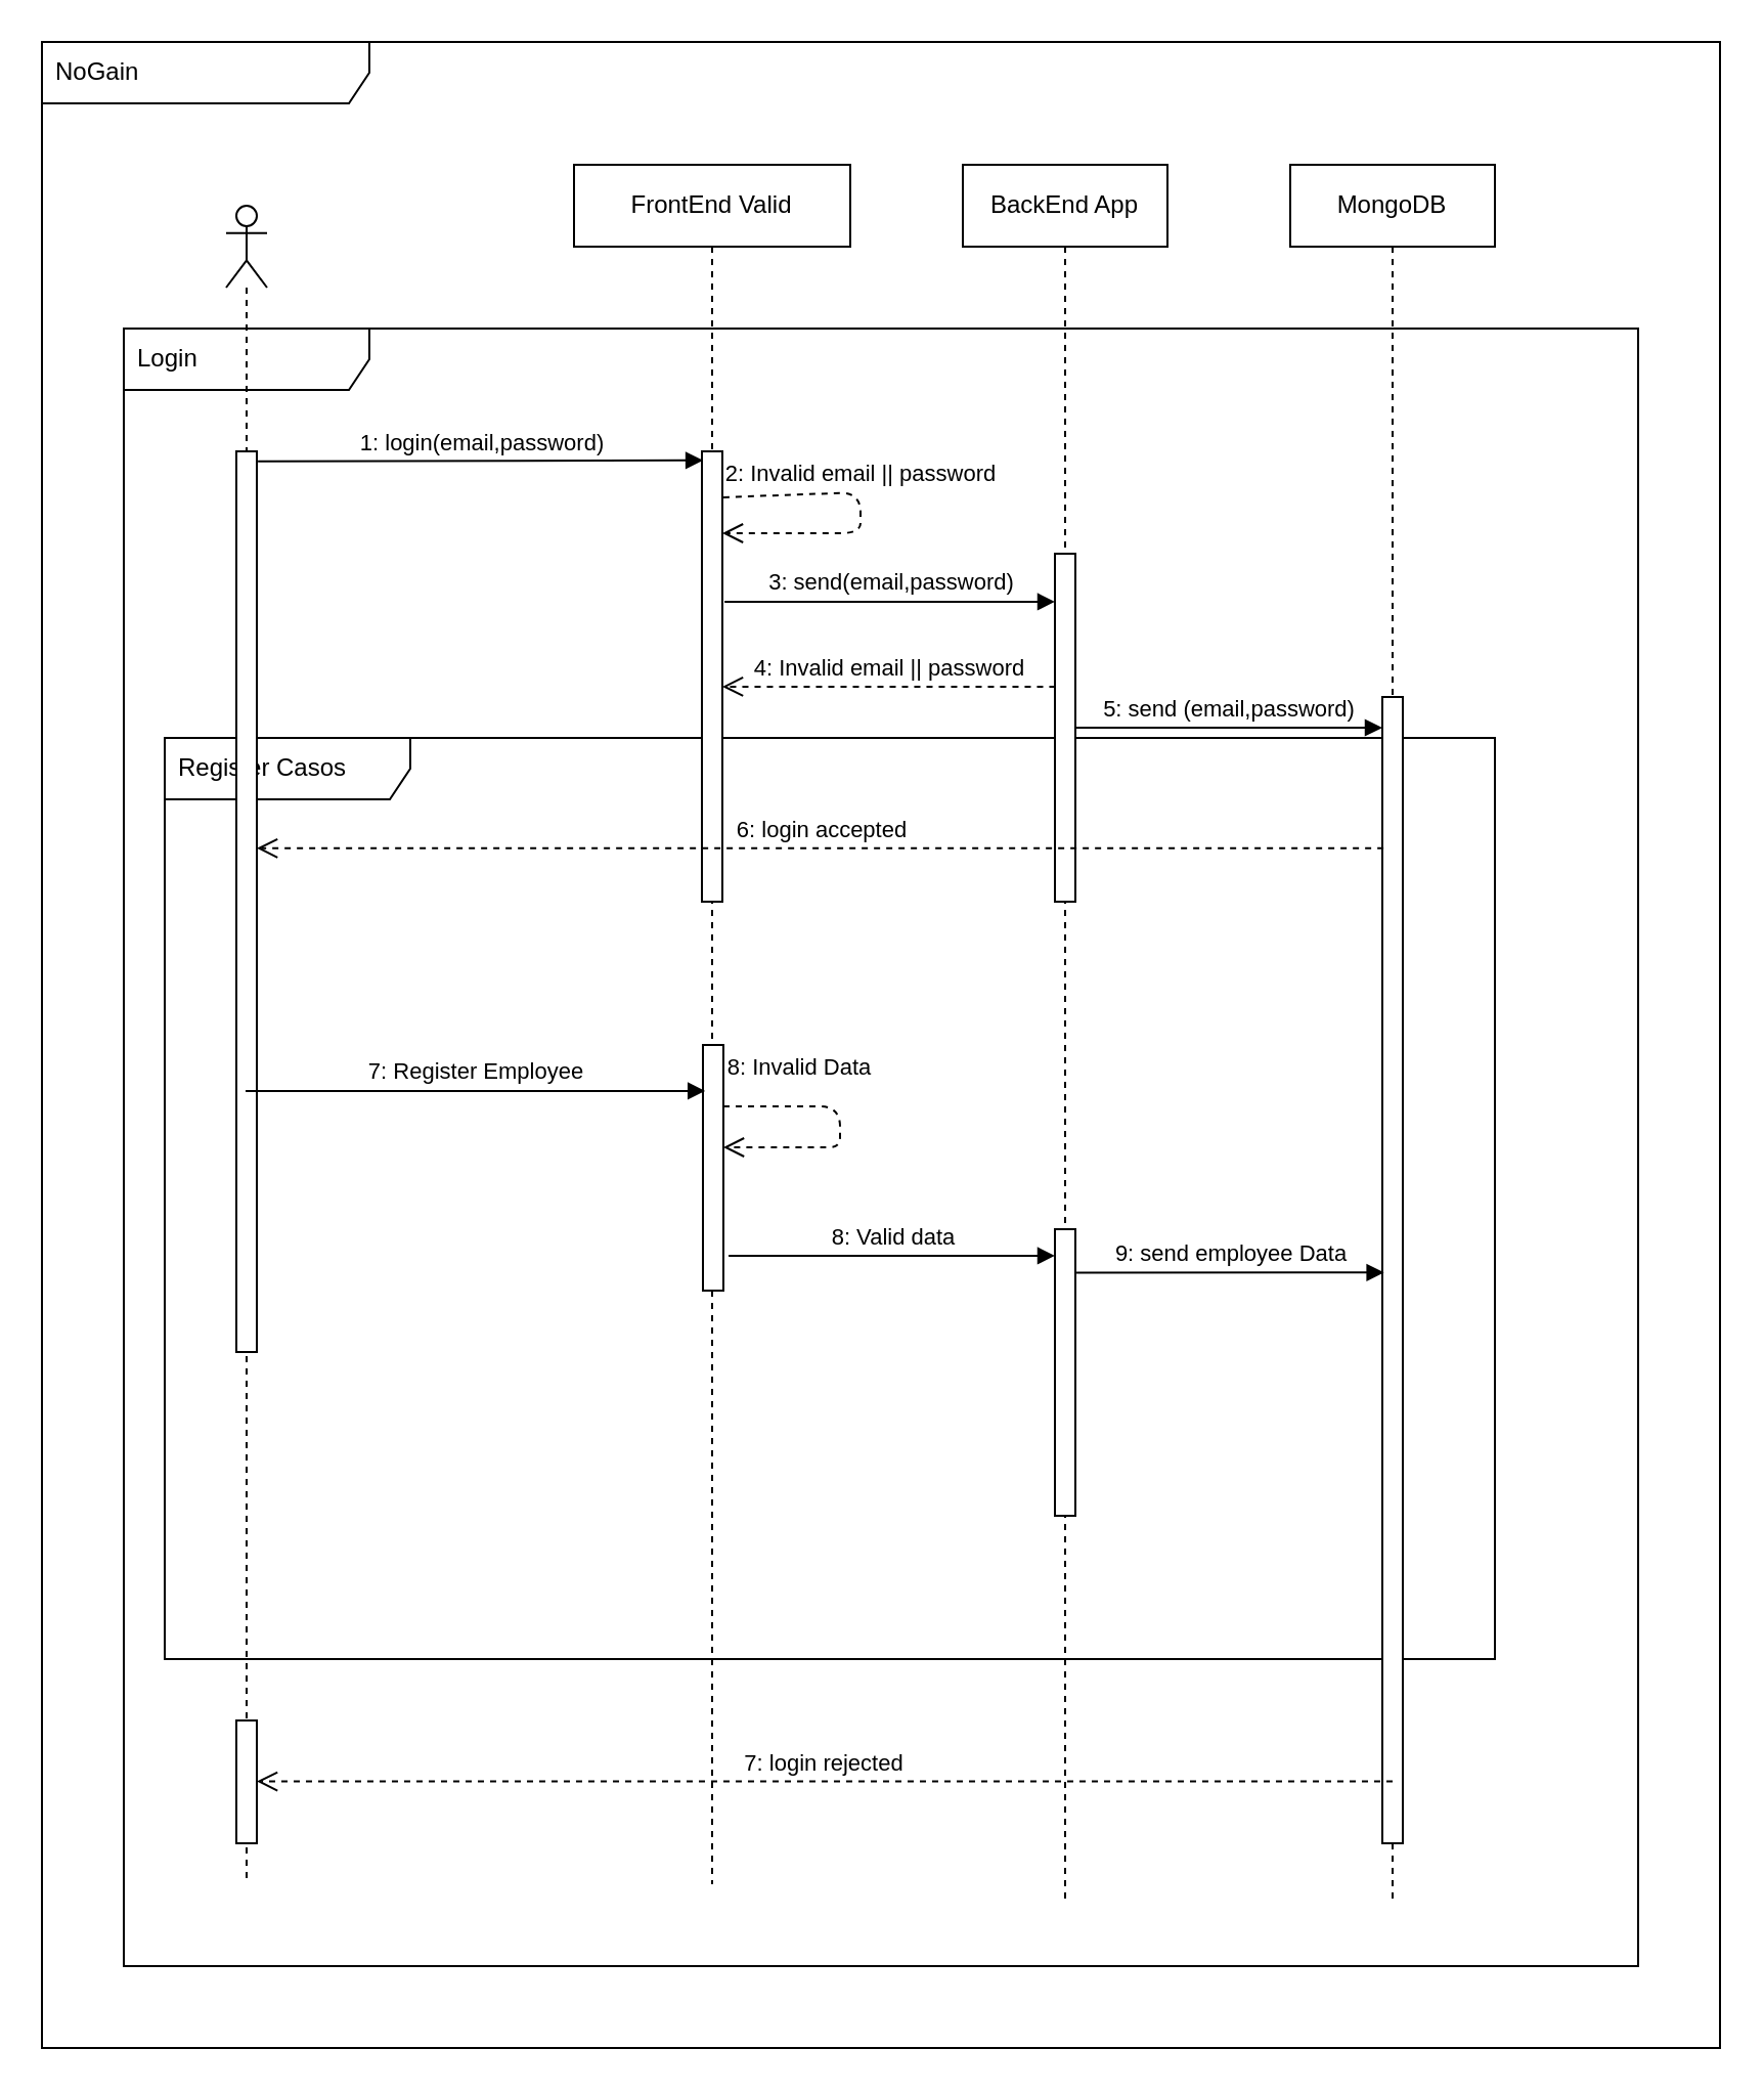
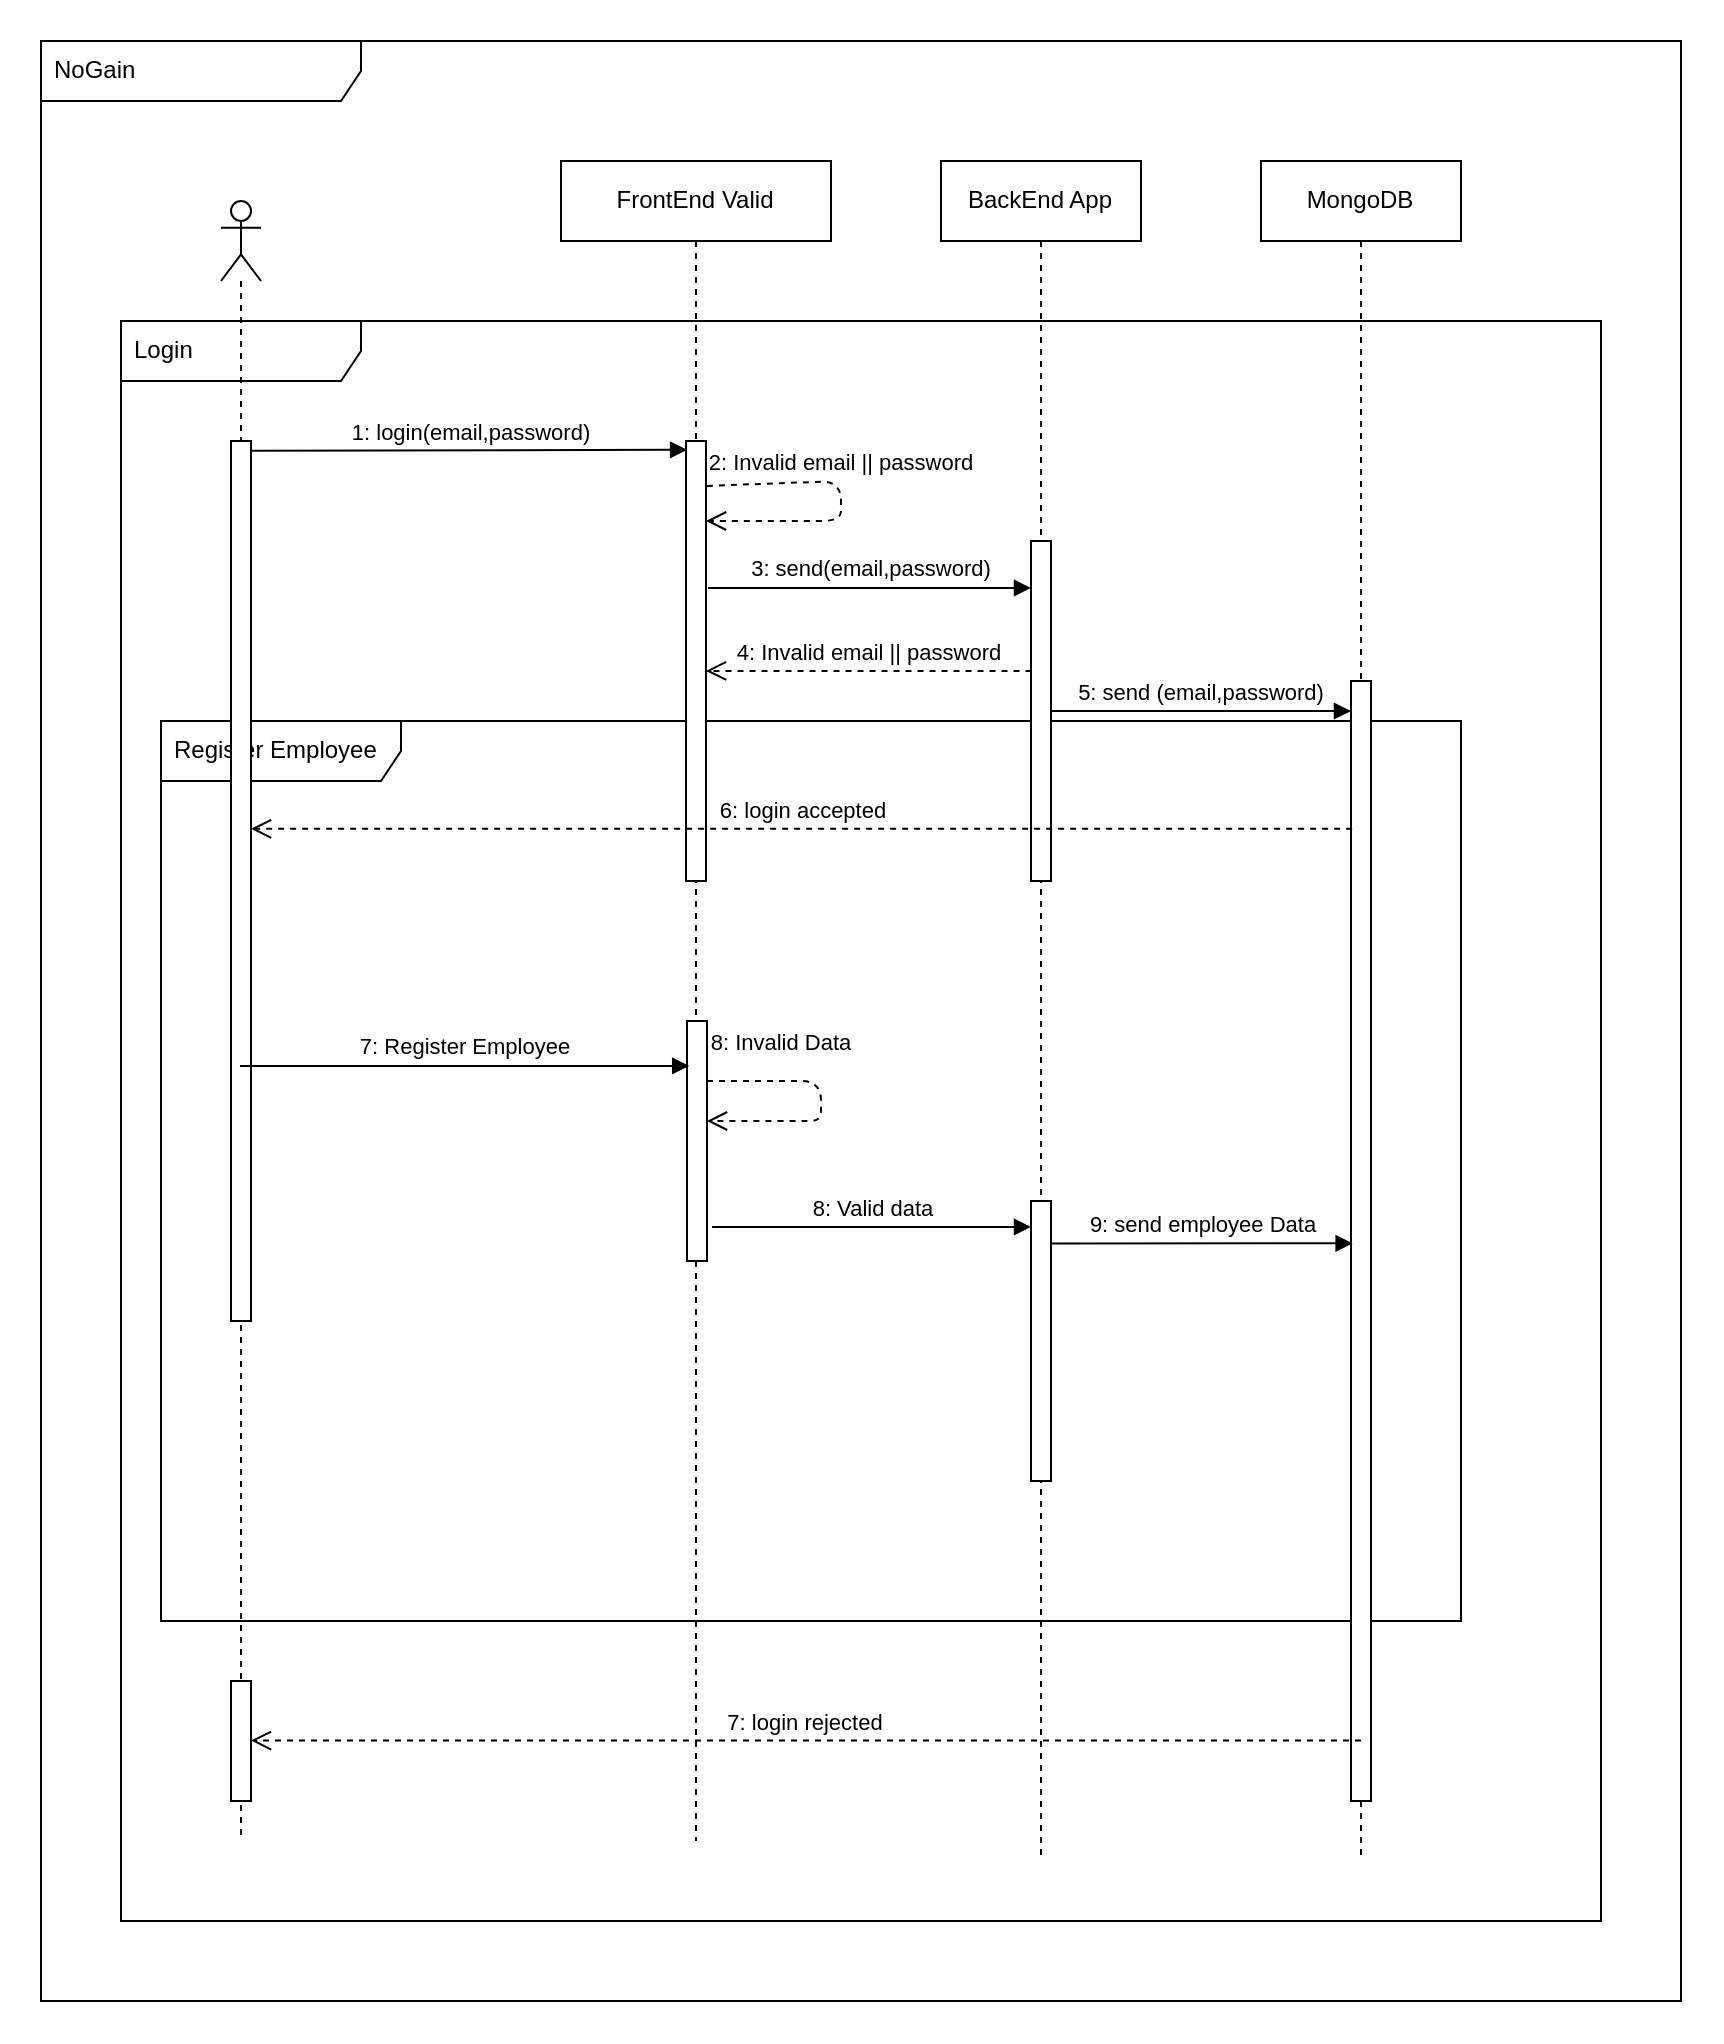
- <mxCell id="5" value="Register Casos" style="shape=umlFrame;whiteSpace=wrap;html=1;width=120;height=30;boundedLbl=1;verticalAlign=middle;align=left;spacingLeft=5;" parent="3" vertex="1"><mxGeometry x="80" y="360" width="650" height="450" as="geometry" /></mxCell>
+ <mxCell id="5" value="Register Employee" style="shape=umlFrame;whiteSpace=wrap;html=1;width=120;height=30;boundedLbl=1;verticalAlign=middle;align=left;spacingLeft=5;" parent="3" vertex="1"><mxGeometry x="80" y="360" width="650" height="450" as="geometry" /></mxCell>
